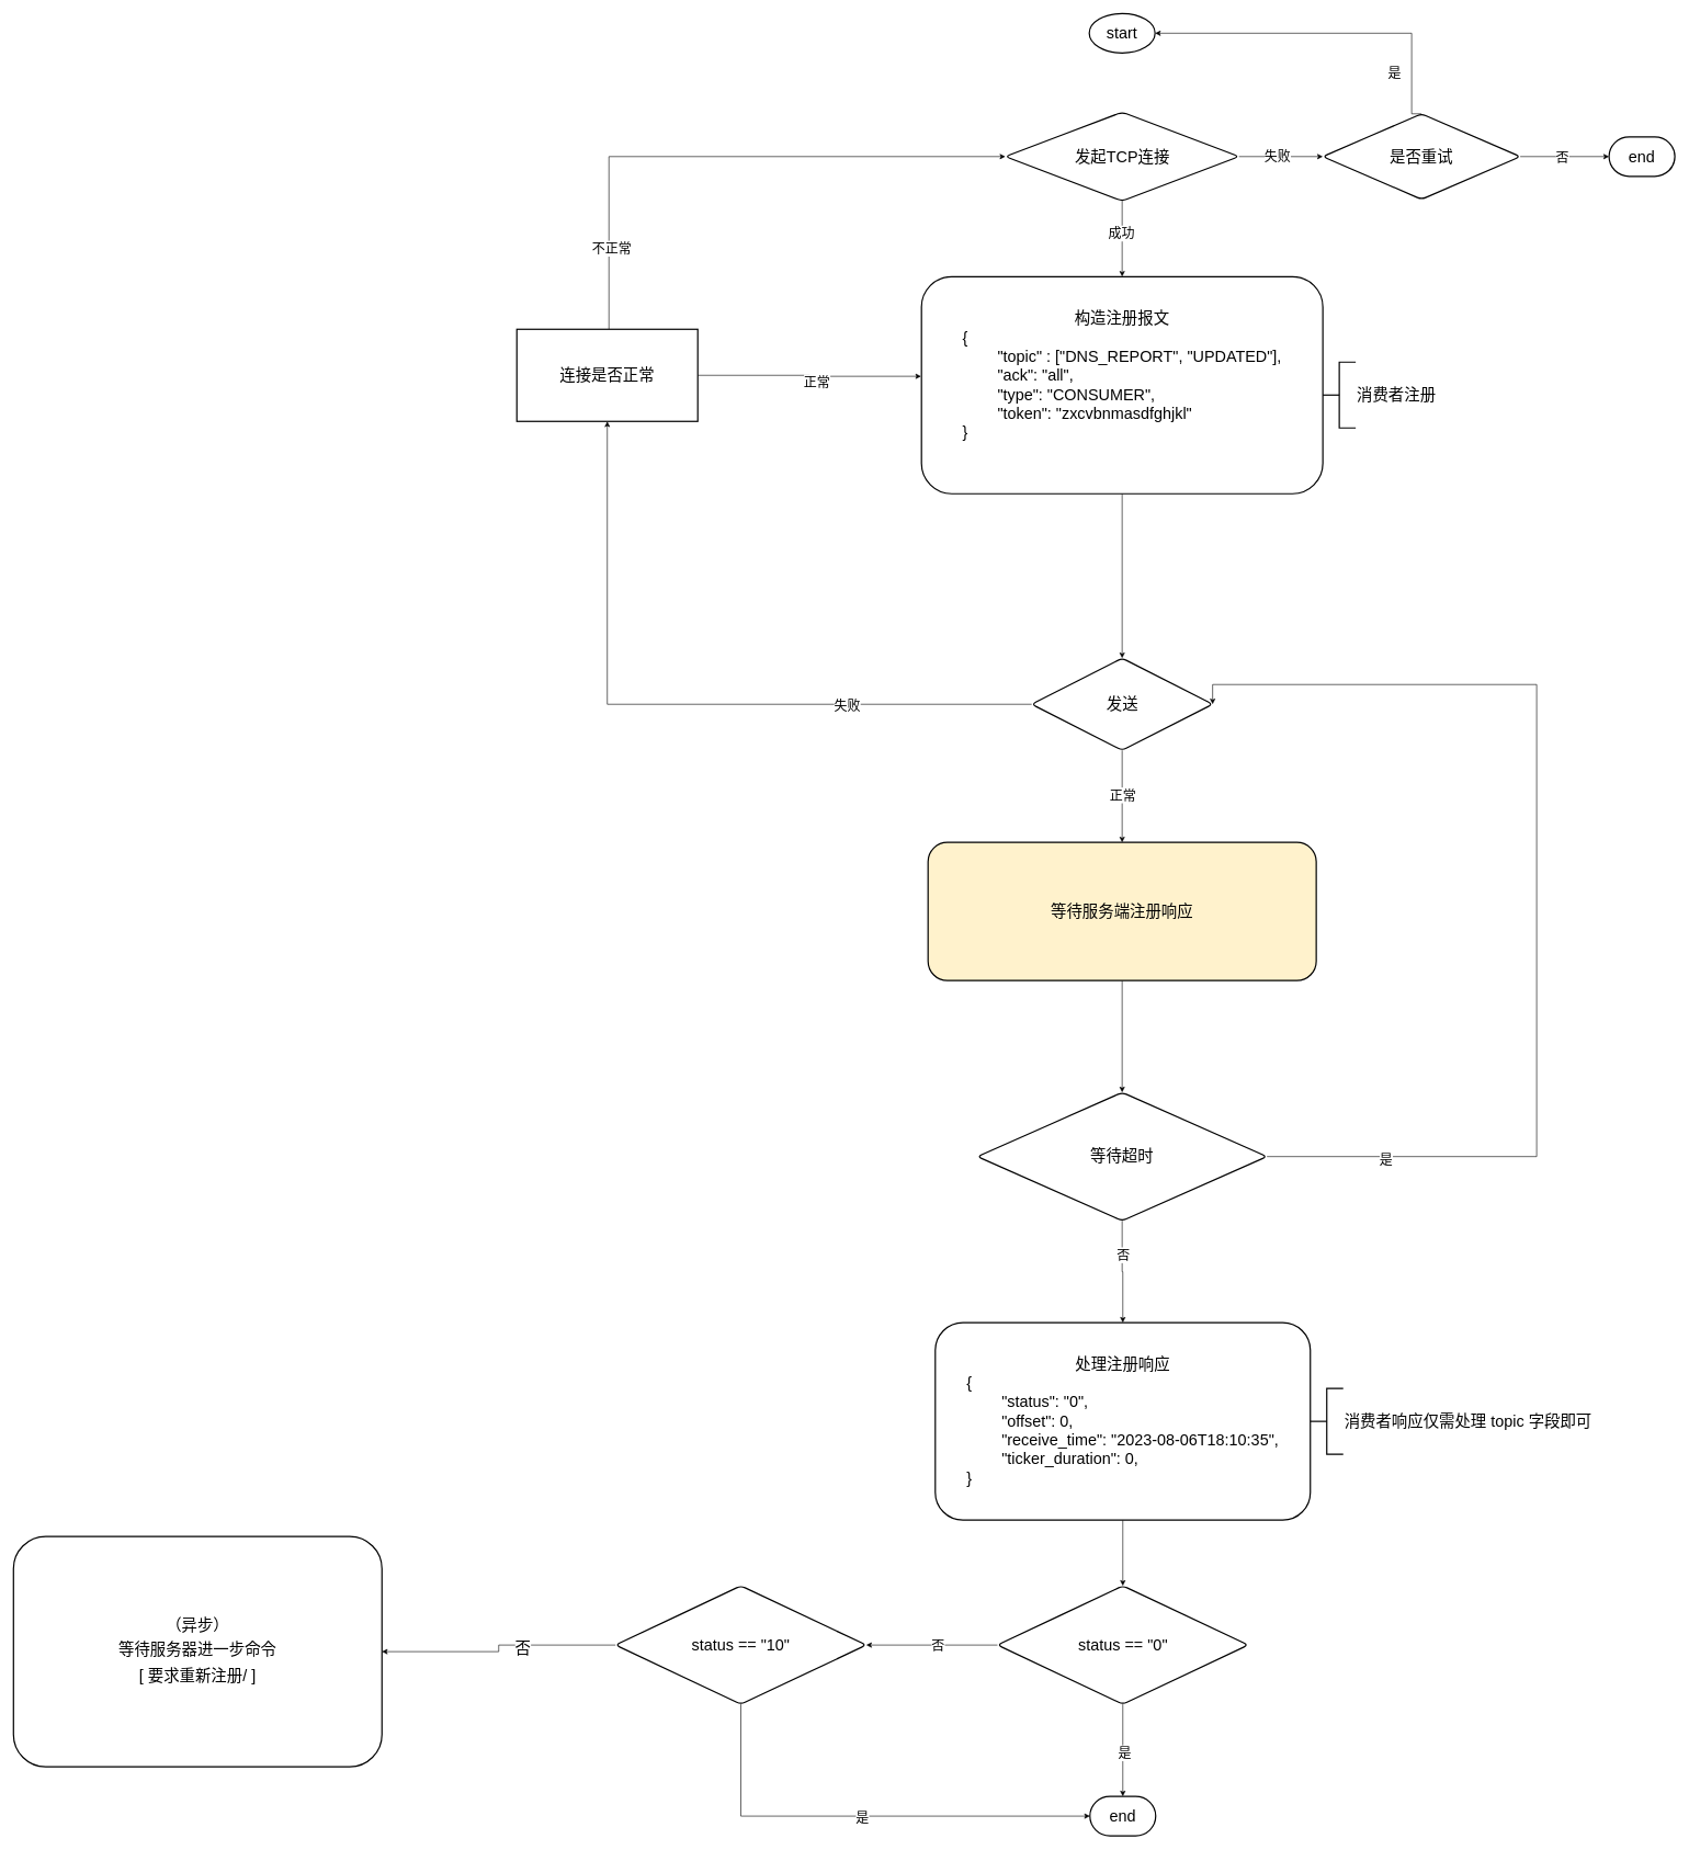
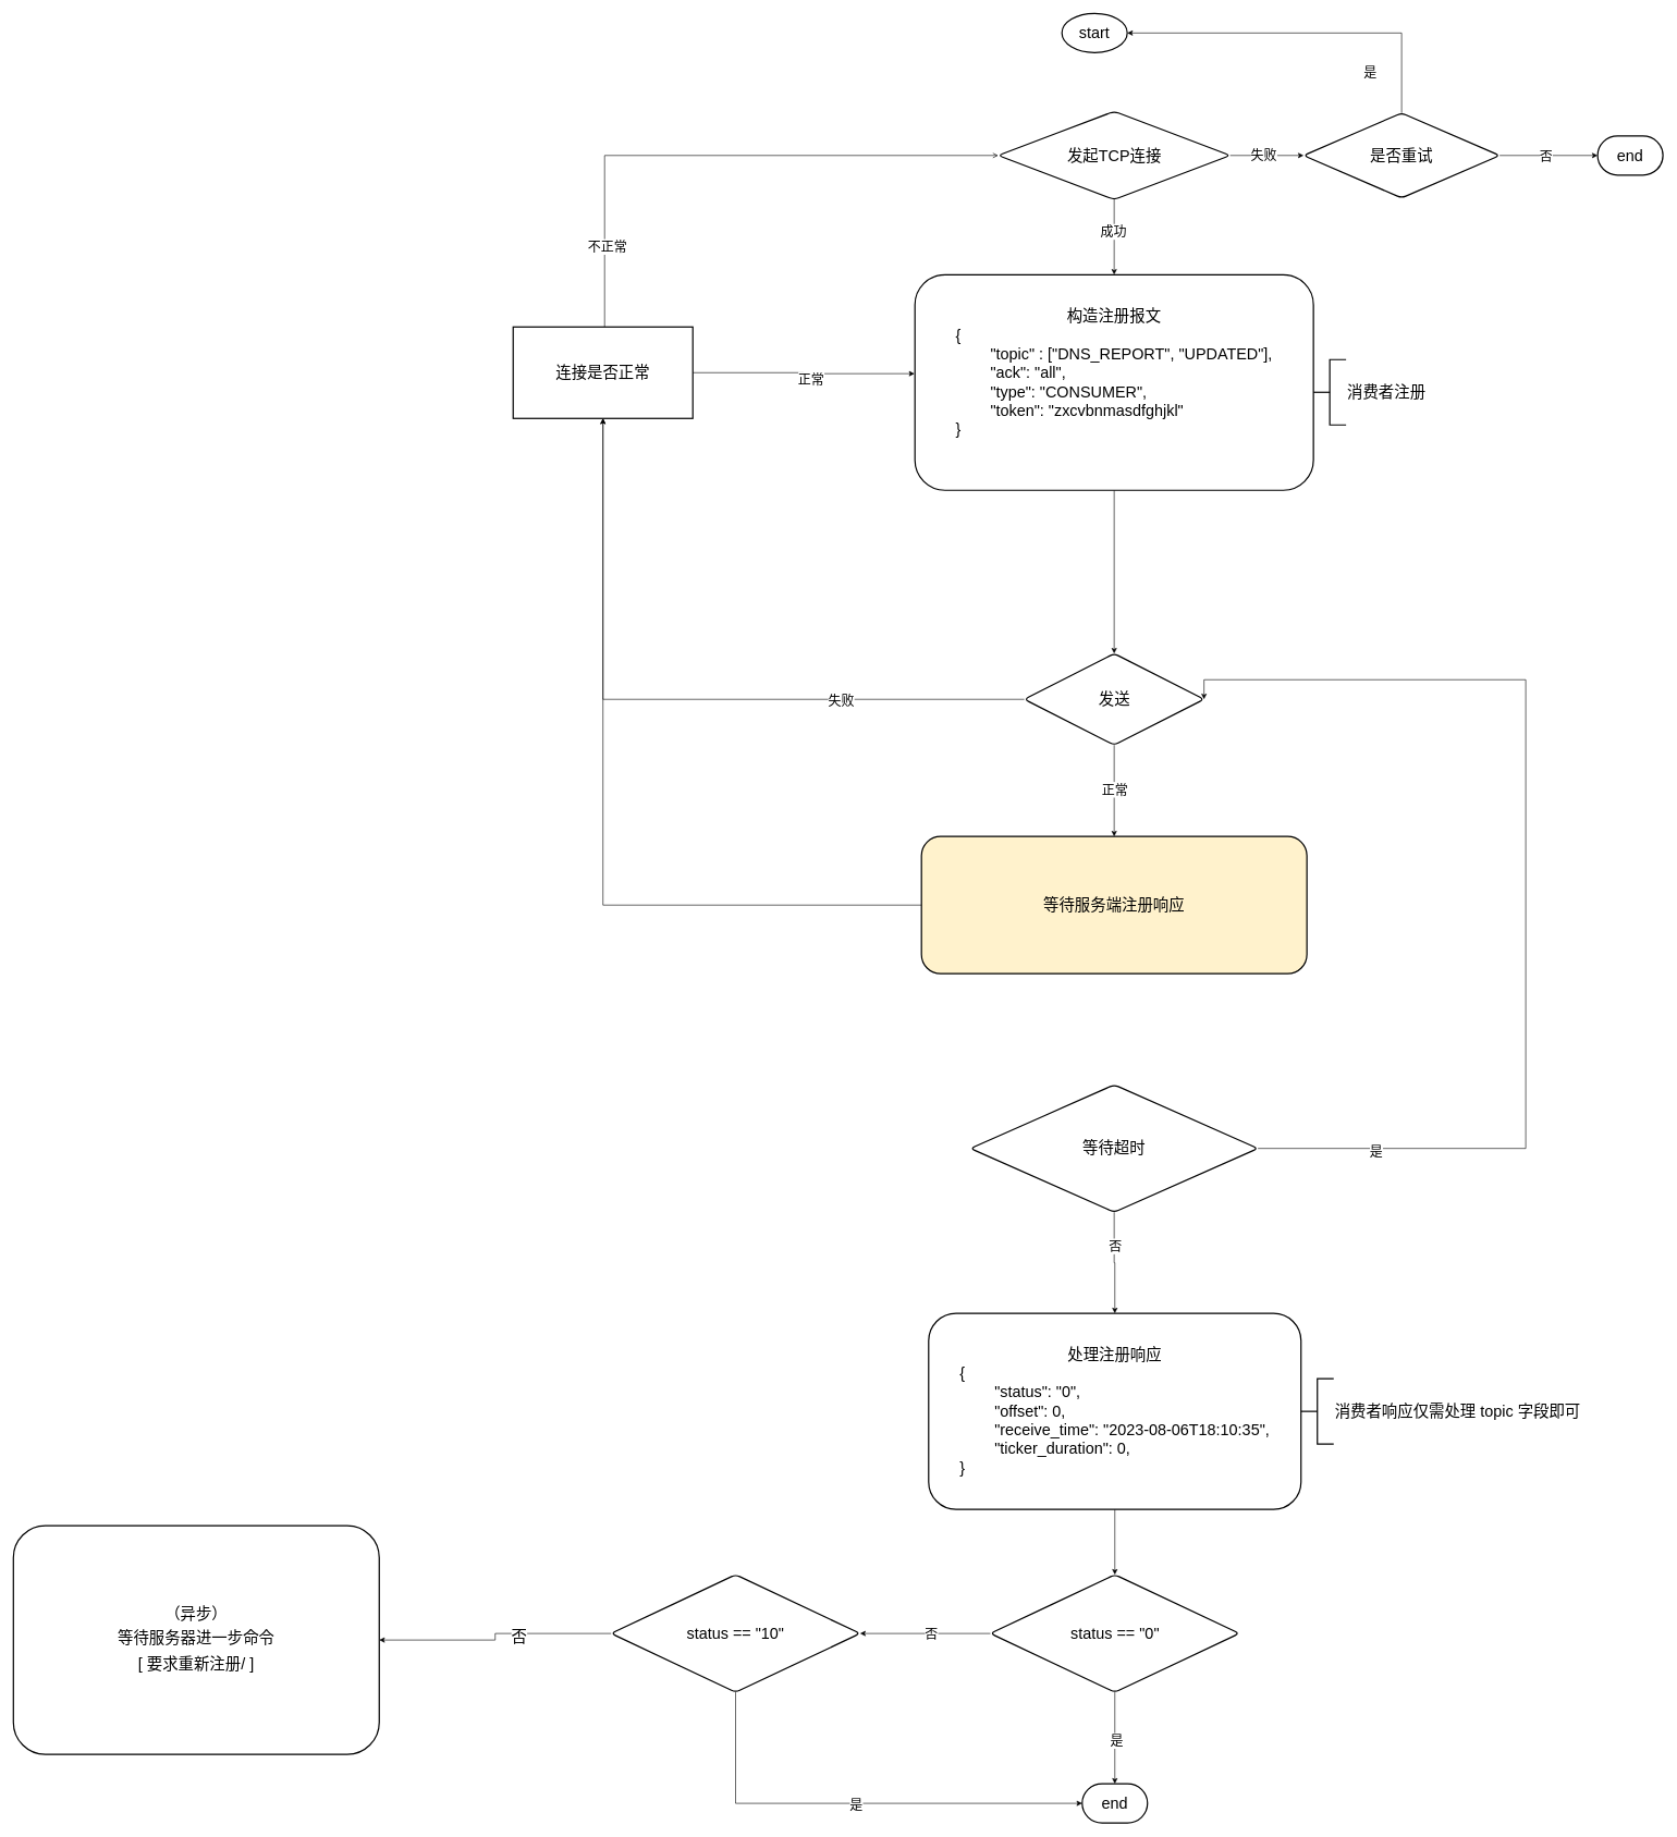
- <mxCell id="2" value="&lt;font style=&quot;font-size: 24px;&quot;&gt;start&lt;/font&gt;" style="strokeWidth=2;html=1;shape=mxgraph.flowchart.start_1;whiteSpace=wrap;" parent="1" vertex="1"><mxGeometry x="1655" y="20" width="100" height="60" as="geometry" /></mxCell>
+ <mxCell id="2" value="&lt;font style=&quot;font-size: 24px;&quot;&gt;start&lt;/font&gt;" style="strokeWidth=2;html=1;shape=mxgraph.flowchart.start_1;whiteSpace=wrap;" parent="1" vertex="1"><mxGeometry x="1625" y="20" width="100" height="60" as="geometry" /></mxCell>
- <mxCell id="24" value="" style="edgeStyle=orthogonalEdgeStyle;rounded=0;orthogonalLoop=1;jettySize=auto;html=1;entryX=0;entryY=0.5;entryDx=0;entryDy=0;" parent="1" source="26" target="8" edge="1"><mxGeometry relative="1" as="geometry"><mxPoint x="922.5" y="420" as="targetPoint" /><Array as="points"><mxPoint x="925" y="238" /></Array></mxGeometry></mxCell>
+ <mxCell id="24" value="" style="edgeStyle=orthogonalEdgeStyle;rounded=0;orthogonalLoop=1;jettySize=auto;html=1;entryX=0;entryY=0.5;entryDx=0;entryDy=0;endArrow=open;" parent="1" source="26" target="8" edge="1"><mxGeometry relative="1" as="geometry"><mxPoint x="922.5" y="420" as="targetPoint" /><Array as="points"><mxPoint x="925" y="238" /></Array></mxGeometry></mxCell>
- <mxCell id="16" value="&lt;font style=&quot;font-size: 24px;&quot;&gt;是否重试&lt;/font&gt;" style="rhombus;whiteSpace=wrap;html=1;rounded=1;arcSize=14;strokeWidth=2;" parent="1" vertex="1"><mxGeometry x="2010" y="172.5" width="300" height="130" as="geometry" /></mxCell>
+ <mxCell id="16" value="&lt;font style=&quot;font-size: 24px;&quot;&gt;是否重试&lt;/font&gt;" style="rhombus;whiteSpace=wrap;html=1;rounded=1;arcSize=14;strokeWidth=2;" parent="1" vertex="1"><mxGeometry x="1995" y="172.5" width="300" height="130" as="geometry" /></mxCell>
- <mxCell id="27" value="" style="edgeStyle=orthogonalEdgeStyle;rounded=0;orthogonalLoop=1;jettySize=auto;html=1;" parent="1" source="28" target="33" edge="1"><mxGeometry relative="1" as="geometry" /></mxCell>
+ <mxCell id="27" value="" style="edgeStyle=orthogonalEdgeStyle;rounded=0;orthogonalLoop=1;jettySize=auto;html=1;" parent="1" source="28" target="26" edge="1"><mxGeometry relative="1" as="geometry" /></mxCell>
